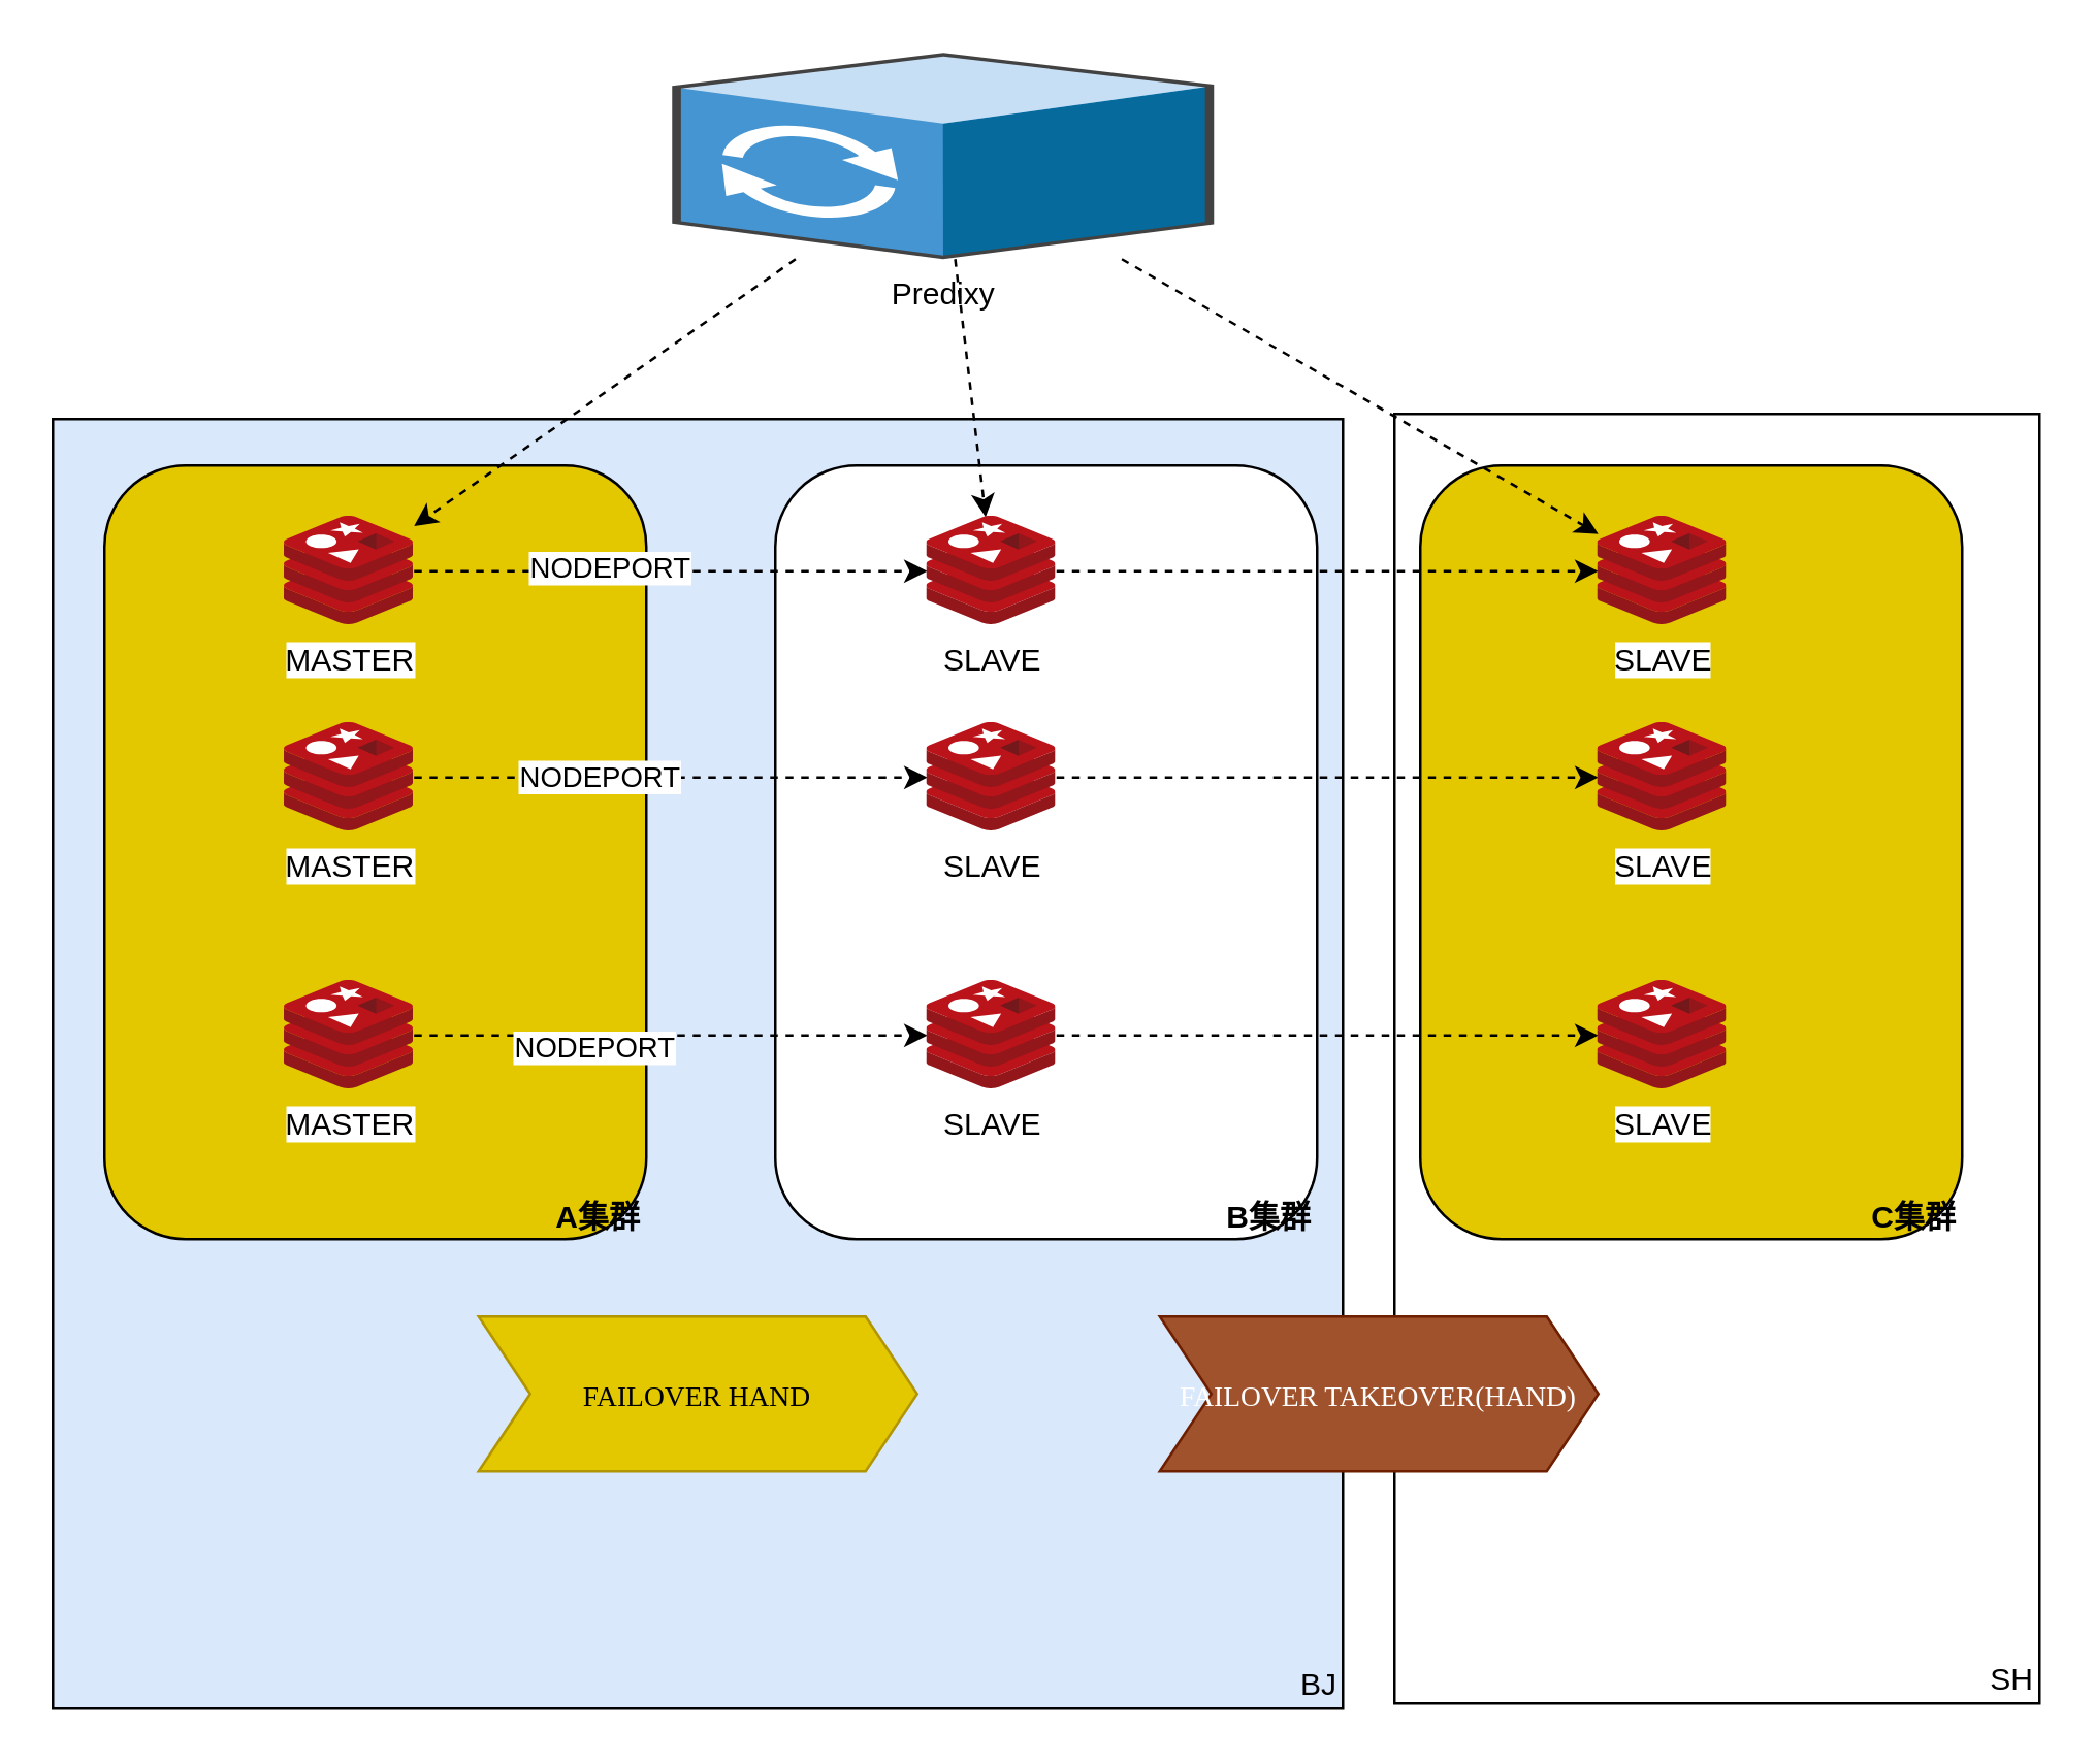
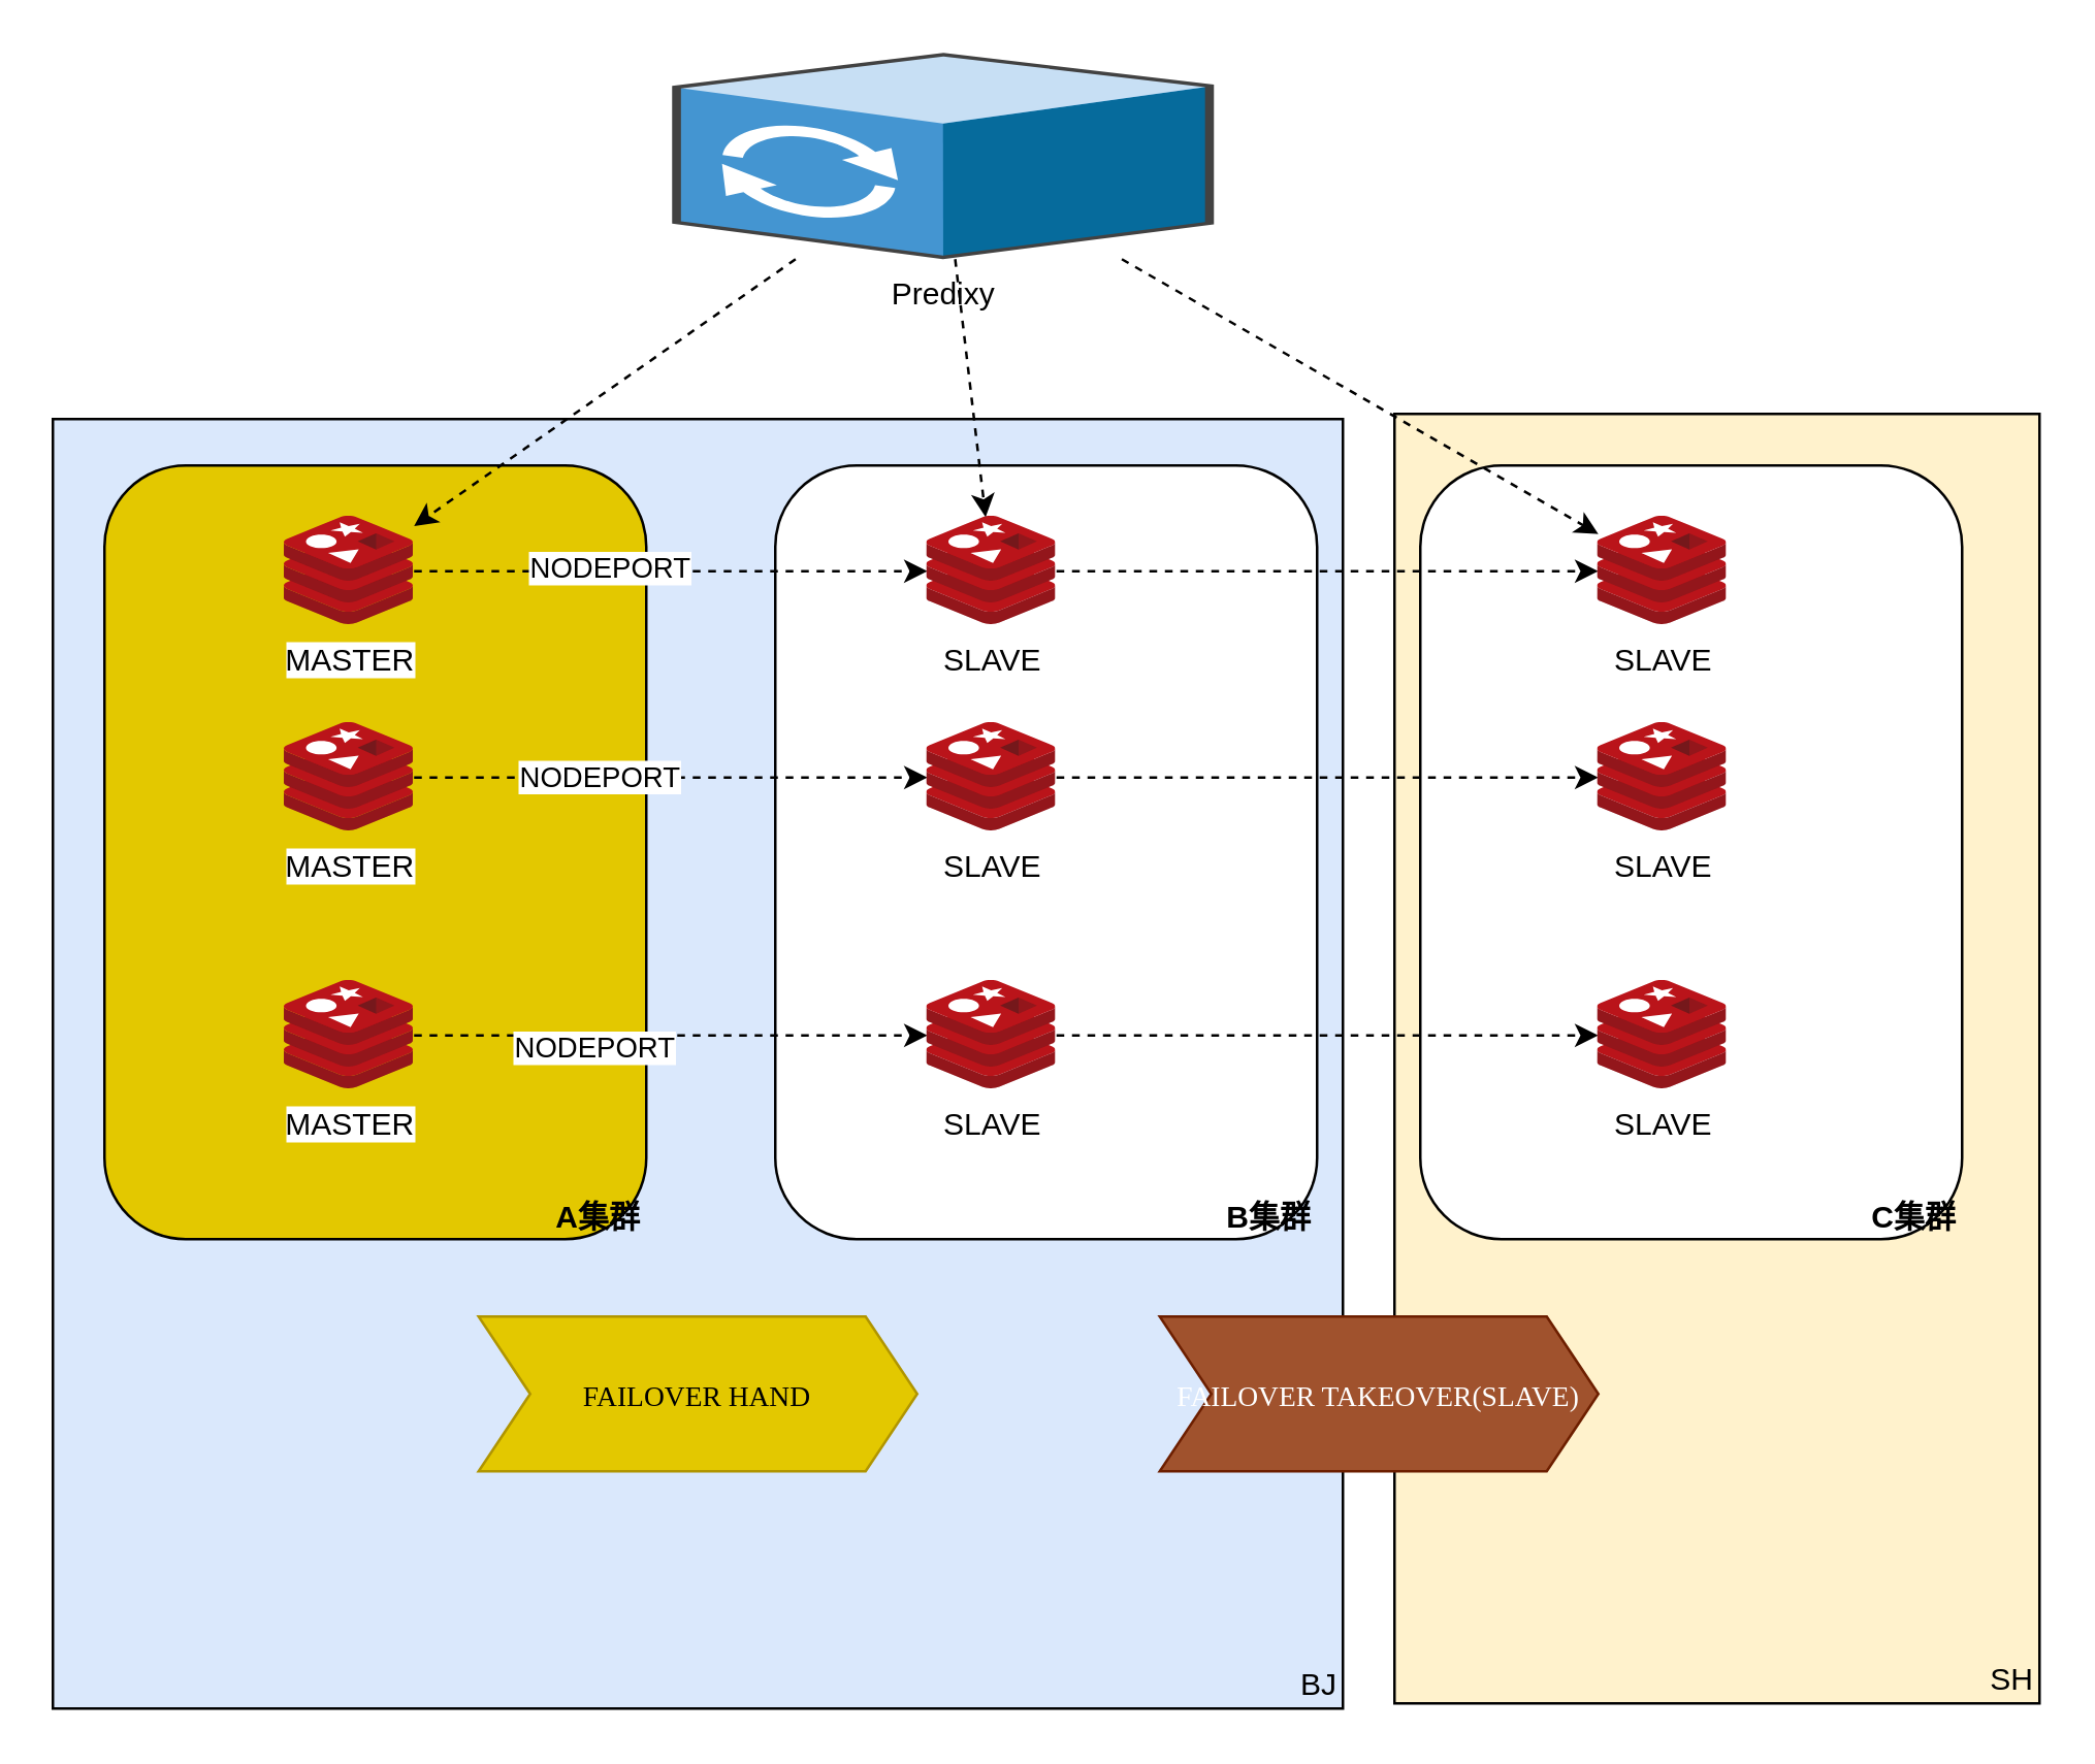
- <mxCell id="4" value="&lt;h4 style=&quot;margin: 0px 0px 0px 40px ; border: none ; padding: 0px ; line-height: 1&quot;&gt;C集群&lt;/h4&gt;" style="rounded=1;whiteSpace=wrap;html=1;align=right;verticalAlign=bottom;fillColor=#e3c800;" parent="1" vertex="1"><mxGeometry x="550" y="180" width="210" height="300" as="geometry" /></mxCell>
+ <mxCell id="4" value="&lt;h4 style=&quot;margin: 0px 0px 0px 40px ; border: none ; padding: 0px ; line-height: 1&quot;&gt;C集群&lt;/h4&gt;" style="rounded=1;whiteSpace=wrap;html=1;align=right;verticalAlign=bottom;" parent="1" vertex="1"><mxGeometry x="550" y="180" width="210" height="300" as="geometry" /></mxCell>
- <mxCell id="30" value="&lt;p class=&quot;p1&quot; style=&quot;margin: 0px ; font-stretch: normal ; font-size: 11px ; line-height: normal ; font-family: &amp;#34;menlo&amp;#34;&quot;&gt;&lt;span class=&quot;s1&quot;&gt;FAILOVER TAKEOVER(HAND)&lt;/span&gt;&lt;/p&gt;" style="shape=step;perimeter=stepPerimeter;whiteSpace=wrap;html=1;fixedSize=1;fillColor=#a0522d;strokeColor=#6D1F00;fontColor=#ffffff;" vertex="1" parent="1"><mxGeometry x="449" y="510" width="170" height="60" as="geometry" /></mxCell>
+ <mxCell id="30" value="&lt;p class=&quot;p1&quot; style=&quot;margin: 0px ; font-stretch: normal ; font-size: 11px ; line-height: normal ; font-family: &amp;#34;menlo&amp;#34;&quot;&gt;&lt;span class=&quot;s1&quot;&gt;FAILOVER TAKEOVER(SLAVE)&lt;/span&gt;&lt;/p&gt;" style="shape=step;perimeter=stepPerimeter;whiteSpace=wrap;html=1;fixedSize=1;fillColor=#a0522d;strokeColor=#6D1F00;fontColor=#ffffff;" vertex="1" parent="1"><mxGeometry x="449" y="510" width="170" height="60" as="geometry" /></mxCell>
- <mxCell id="2" value="SH" style="rounded=0;whiteSpace=wrap;html=1;align=right;verticalAlign=bottom;" vertex="1" parent="1"><mxGeometry x="540" y="160" width="250" height="500" as="geometry" /></mxCell>
+ <mxCell id="2" value="SH" style="rounded=0;whiteSpace=wrap;html=1;align=right;verticalAlign=bottom;fillColor=#fff2cc;" vertex="1" parent="1"><mxGeometry x="540" y="160" width="250" height="500" as="geometry" /></mxCell>
